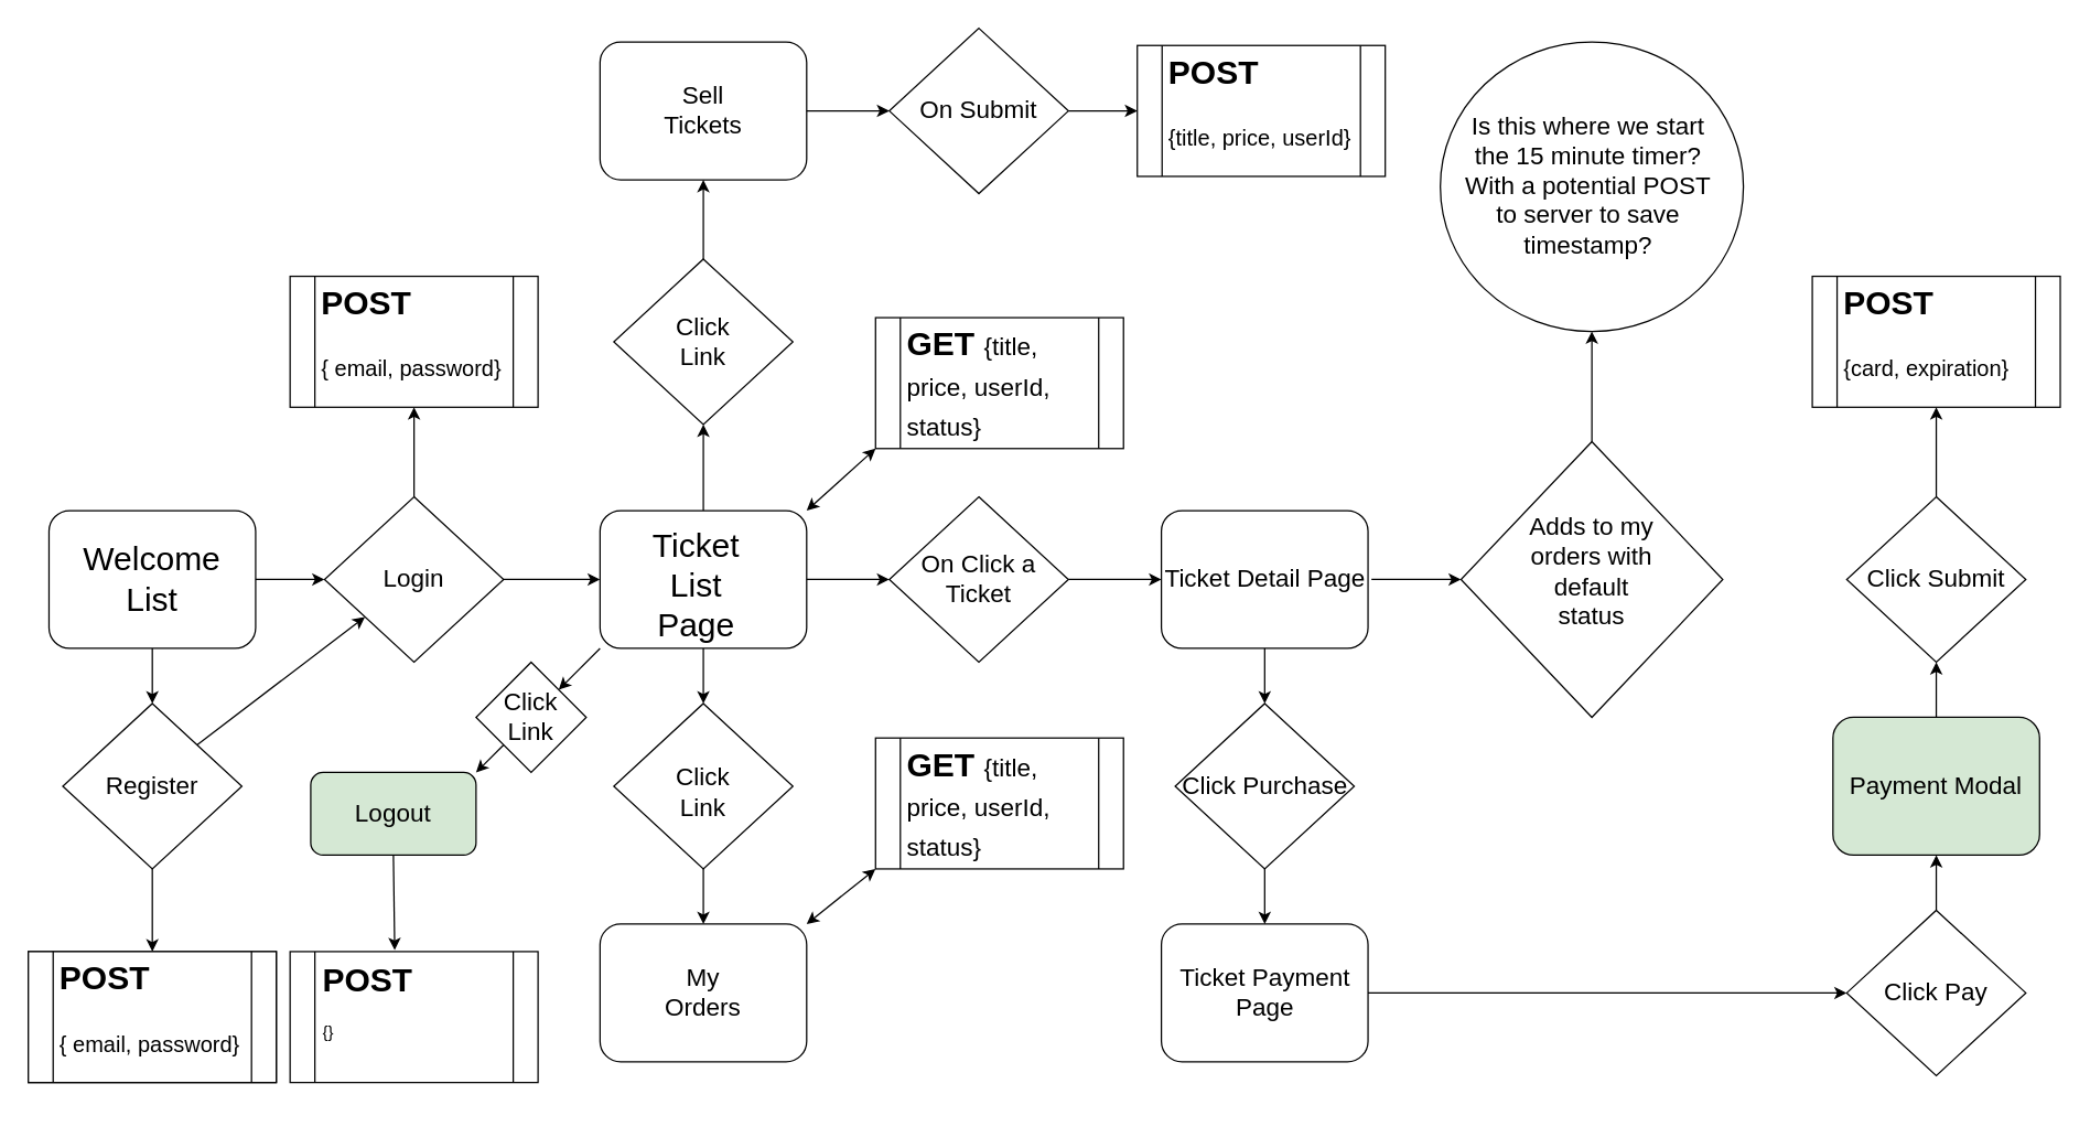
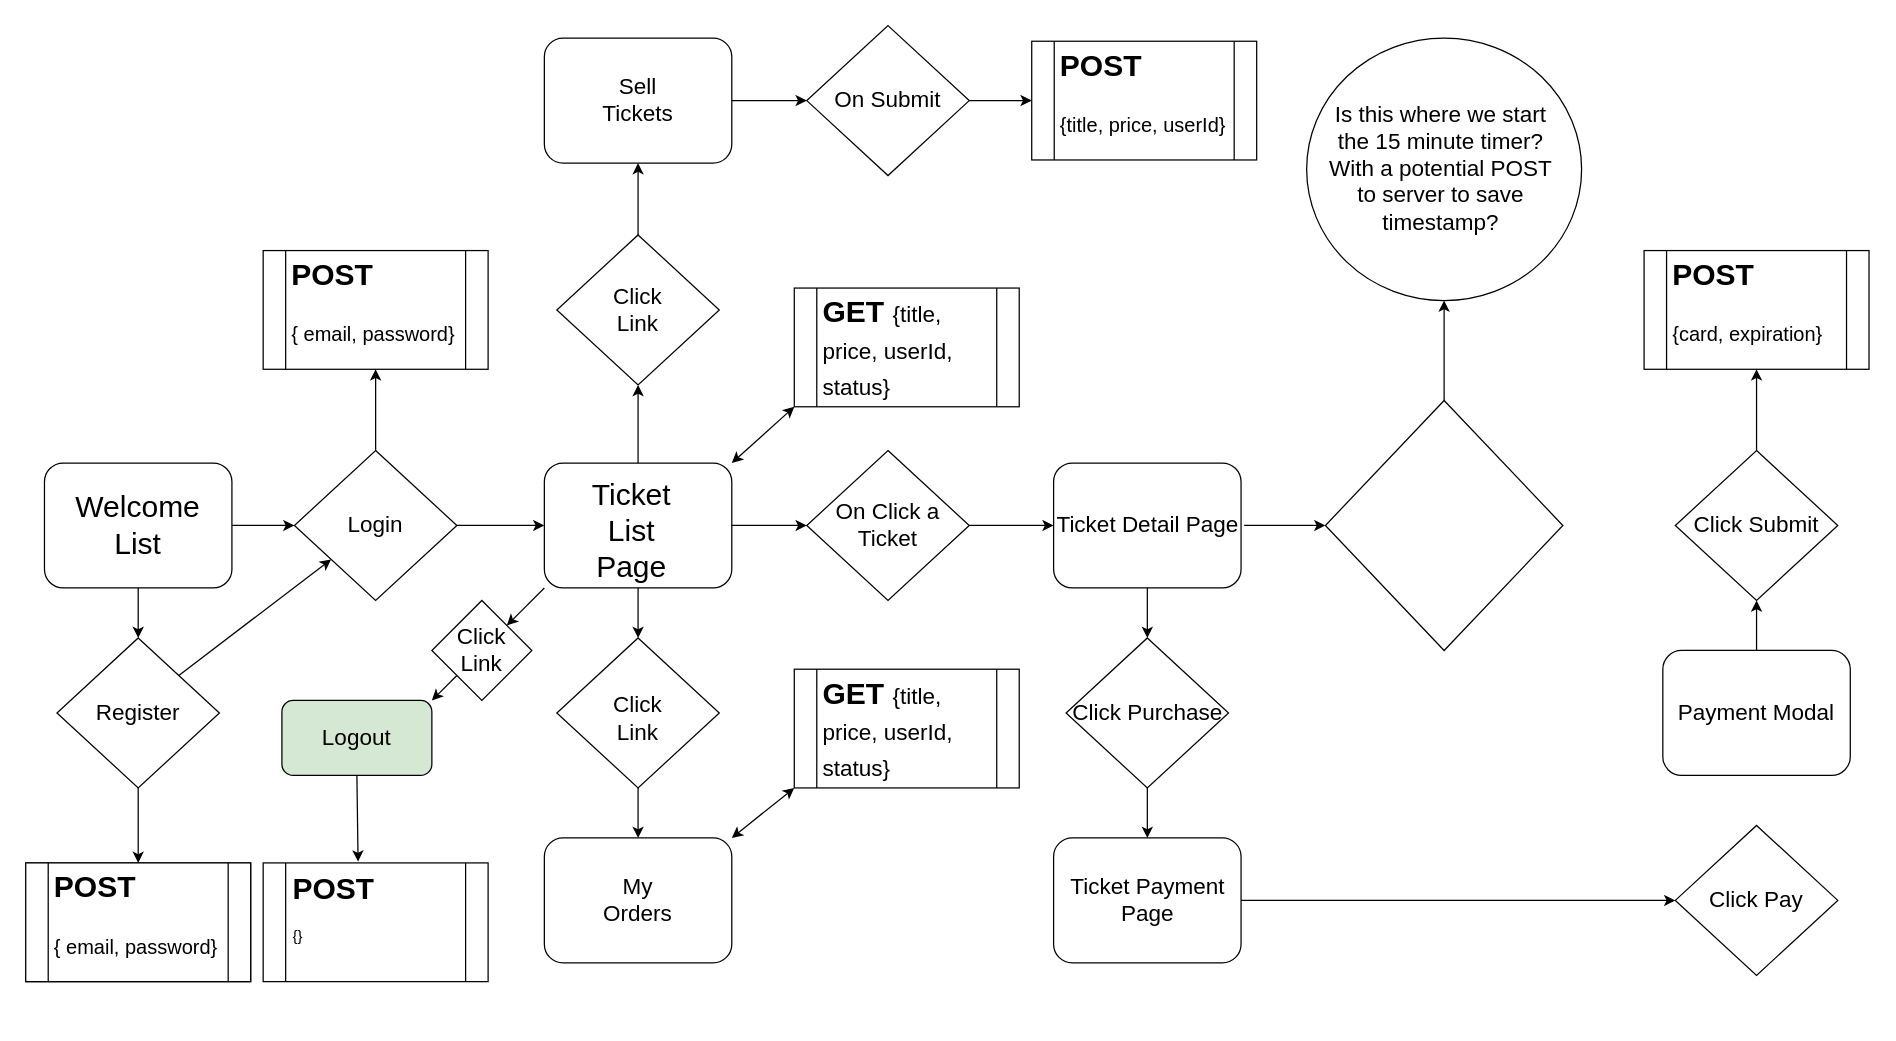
- <mxCell id="73" value="&lt;span style=&quot;font-size: 18px&quot;&gt;Adds to my orders with default status&lt;/span&gt;" style="text;html=1;strokeColor=none;fillColor=none;align=center;verticalAlign=middle;whiteSpace=wrap;rounded=0;" vertex="1" parent="1"><mxGeometry x="1105" y="370" width="100" height="90" as="geometry" /></mxCell>
- <mxCell id="58" value="&lt;font style=&quot;font-size: 18px&quot;&gt;Payment Modal&lt;/font&gt;" style="rounded=1;whiteSpace=wrap;html=1;fillColor=#d5e8d4;" vertex="1" parent="1"><mxGeometry x="1330" y="520" width="150" height="100" as="geometry" /></mxCell>
+ <mxCell id="58" value="&lt;font style=&quot;font-size: 18px&quot;&gt;Payment Modal&lt;/font&gt;" style="rounded=1;whiteSpace=wrap;html=1;" vertex="1" parent="1"><mxGeometry x="1330" y="520" width="150" height="100" as="geometry" /></mxCell>
- <mxCell id="59" value="" style="endArrow=classic;html=1;exitX=0.5;exitY=0;exitDx=0;exitDy=0;entryX=0.5;entryY=1;entryDx=0;entryDy=0;" edge="1" parent="1" source="56" target="58"><mxGeometry width="50" height="50" relative="1" as="geometry"><mxPoint x="1460" y="680" as="sourcePoint" /><mxPoint x="1510" y="630" as="targetPoint" /></mxGeometry></mxCell>
